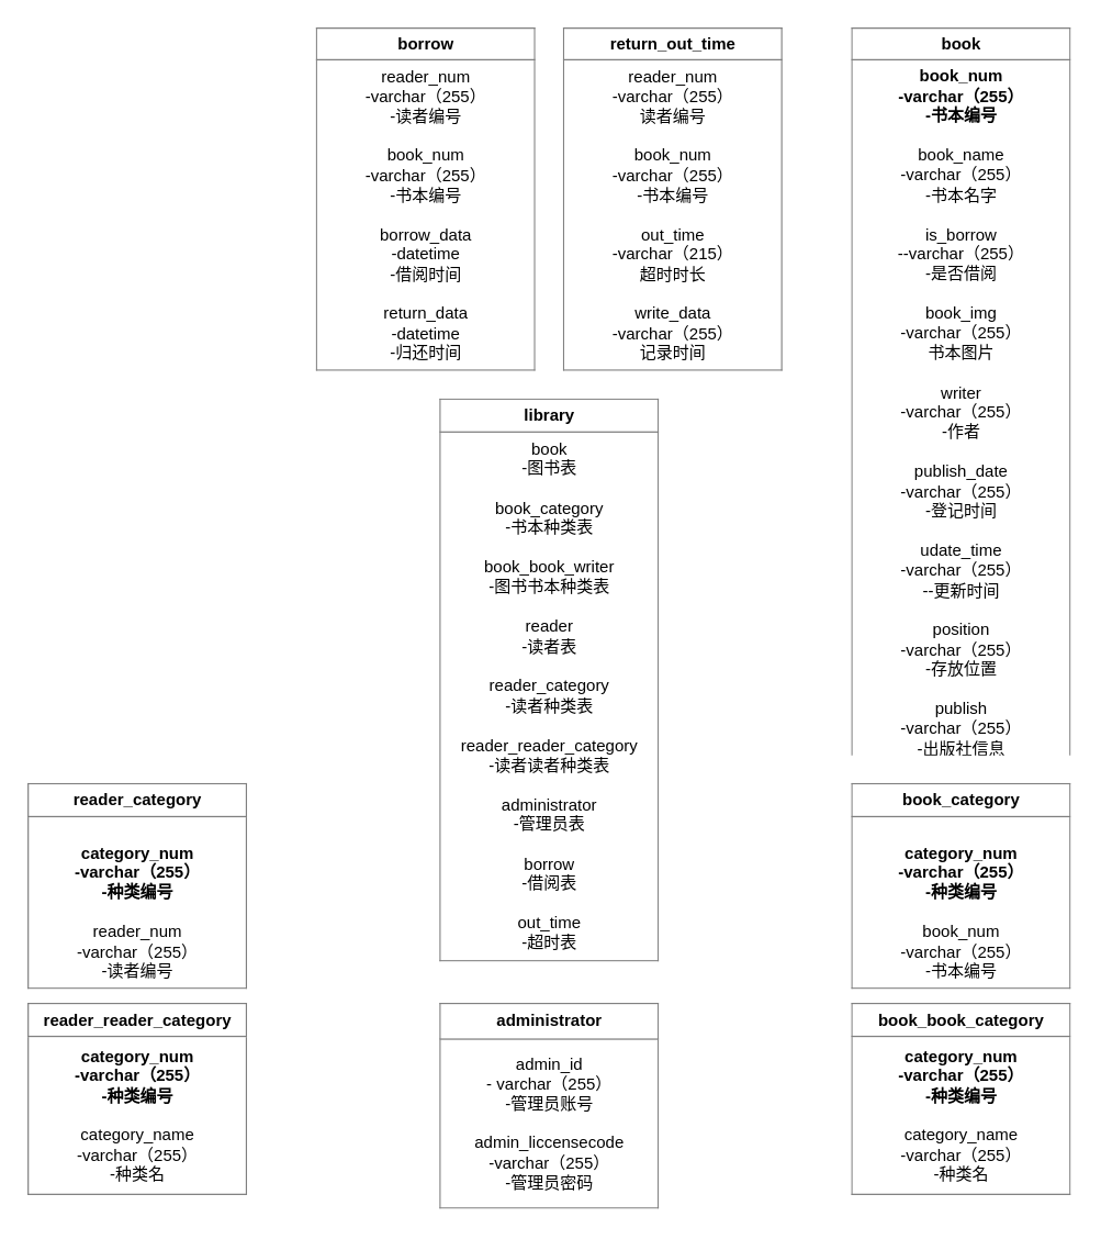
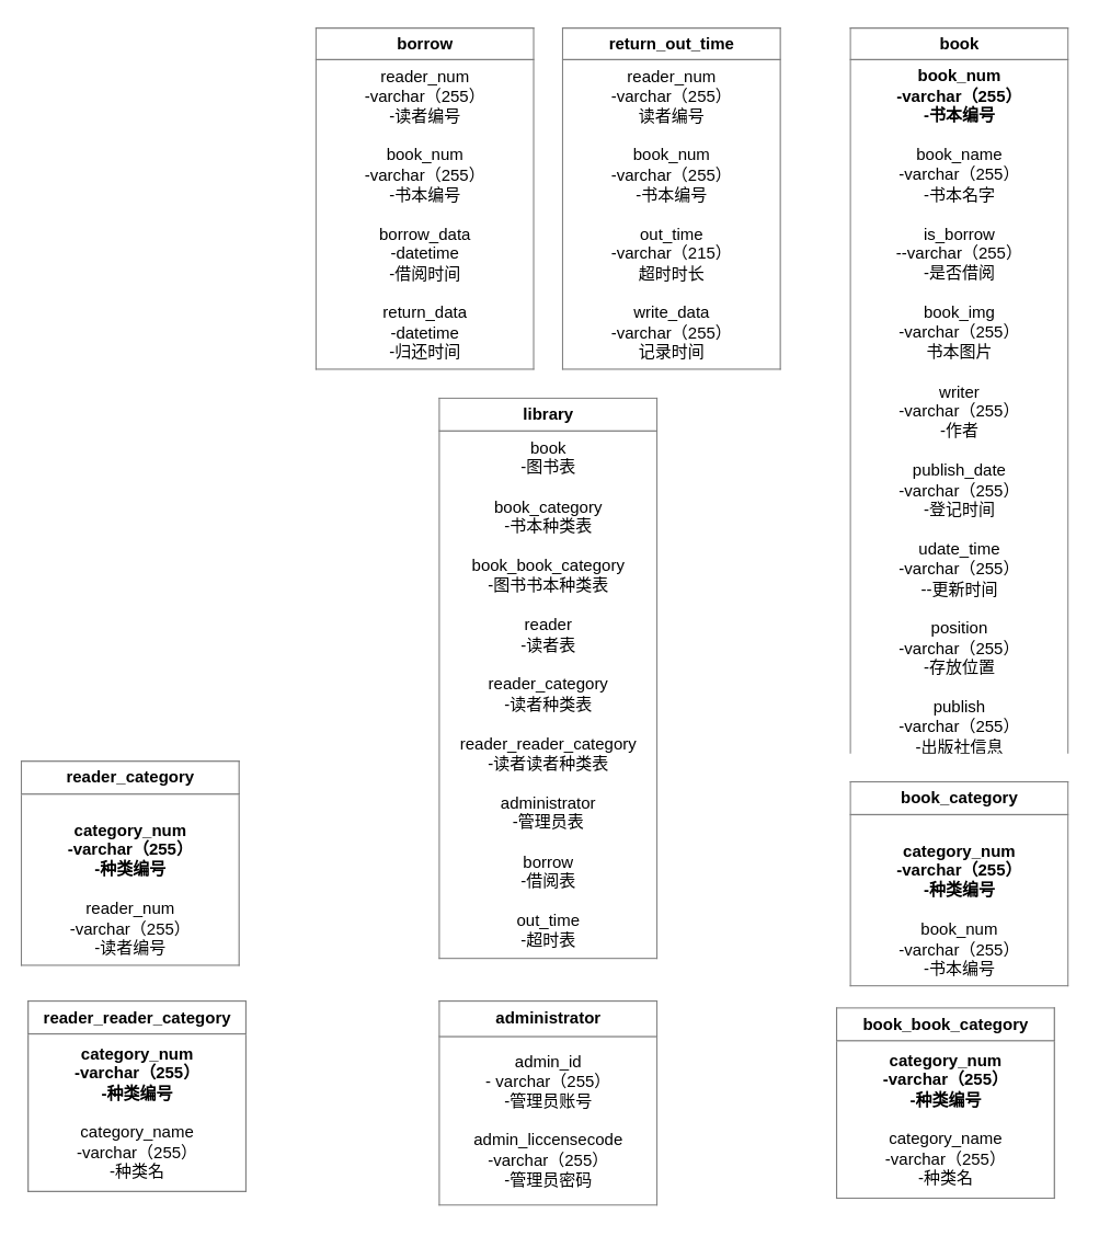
- <mxCell id="8" value="&lt;table border=&quot;1&quot; width=&quot;100%&quot; cellpadding=&quot;4&quot; style=&quot;width: 100% ; height: 100% ; border-collapse: collapse&quot;&gt;&lt;tbody&gt;&lt;tr&gt;&lt;th align=&quot;center&quot;&gt;&lt;b&gt;library&lt;/b&gt;&lt;/th&gt;&lt;/tr&gt;&lt;tr&gt;&lt;td align=&quot;center&quot;&gt;book&lt;br&gt;-图书表&lt;br&gt;&lt;br&gt;book_category&lt;br&gt;-书本种类表&lt;br&gt;&lt;br&gt;book_book_writer&lt;br&gt;-图书书本种类表&lt;br&gt;&lt;br&gt;reader&lt;br&gt;-读者表&lt;br&gt;&lt;br&gt;reader_category&lt;br&gt;-读者种类表&lt;br&gt;&lt;br&gt;reader_reader_category&lt;br&gt;-读者读者种类表&lt;br&gt;&lt;br&gt;administrator&lt;br&gt;-管理员表&lt;br&gt;&lt;br&gt;borrow&lt;br&gt;-借阅表&lt;br&gt;&lt;br&gt;out_time&lt;br&gt;-超时表&lt;/td&gt;&lt;/tr&gt;&lt;/tbody&gt;&lt;/table&gt;" style="text;html=1;strokeColor=none;fillColor=none;overflow=fill;" parent="1" vertex="1"><mxGeometry x="320" y="290" width="160" height="410" as="geometry" /></mxCell>
+ <mxCell id="8" value="&lt;table border=&quot;1&quot; width=&quot;100%&quot; cellpadding=&quot;4&quot; style=&quot;width: 100% ; height: 100% ; border-collapse: collapse&quot;&gt;&lt;tbody&gt;&lt;tr&gt;&lt;th align=&quot;center&quot;&gt;&lt;b&gt;library&lt;/b&gt;&lt;/th&gt;&lt;/tr&gt;&lt;tr&gt;&lt;td align=&quot;center&quot;&gt;book&lt;br&gt;-图书表&lt;br&gt;&lt;br&gt;book_category&lt;br&gt;-书本种类表&lt;br&gt;&lt;br&gt;book_book_category&lt;br&gt;-图书书本种类表&lt;br&gt;&lt;br&gt;reader&lt;br&gt;-读者表&lt;br&gt;&lt;br&gt;reader_category&lt;br&gt;-读者种类表&lt;br&gt;&lt;br&gt;reader_reader_category&lt;br&gt;-读者读者种类表&lt;br&gt;&lt;br&gt;administrator&lt;br&gt;-管理员表&lt;br&gt;&lt;br&gt;borrow&lt;br&gt;-借阅表&lt;br&gt;&lt;br&gt;out_time&lt;br&gt;-超时表&lt;/td&gt;&lt;/tr&gt;&lt;/tbody&gt;&lt;/table&gt;" style="text;html=1;strokeColor=none;fillColor=none;overflow=fill;" parent="1" vertex="1"><mxGeometry x="320" y="290" width="160" height="410" as="geometry" /></mxCell>
- <mxCell id="5" value="&lt;table border=&quot;1&quot; width=&quot;100%&quot; cellpadding=&quot;4&quot; style=&quot;width: 100% ; height: 100% ; border-collapse: collapse&quot;&gt;&lt;tbody&gt;&lt;tr&gt;&lt;th align=&quot;center&quot;&gt;reader_category&lt;/th&gt;&lt;/tr&gt;&lt;tr&gt;&lt;td align=&quot;center&quot;&gt;&lt;b&gt;&lt;br&gt;category_num&lt;br&gt;-varchar（255）&lt;br&gt;-种类编号&lt;/b&gt;&lt;br&gt;&lt;br&gt;reader_num&lt;br&gt;-varchar（255）&lt;br&gt;-读者编号&lt;br&gt;&lt;/td&gt;&lt;/tr&gt;&lt;/tbody&gt;&lt;/table&gt;" style="text;html=1;strokeColor=none;fillColor=none;overflow=fill;" parent="1" vertex="1"><mxGeometry x="20" y="570" width="160" height="150" as="geometry" /></mxCell>
+ <mxCell id="5" value="&lt;table border=&quot;1&quot; width=&quot;100%&quot; cellpadding=&quot;4&quot; style=&quot;width: 100% ; height: 100% ; border-collapse: collapse&quot;&gt;&lt;tbody&gt;&lt;tr&gt;&lt;th align=&quot;center&quot;&gt;reader_category&lt;/th&gt;&lt;/tr&gt;&lt;tr&gt;&lt;td align=&quot;center&quot;&gt;&lt;b&gt;&lt;br&gt;category_num&lt;br&gt;-varchar（255）&lt;br&gt;-种类编号&lt;/b&gt;&lt;br&gt;&lt;br&gt;reader_num&lt;br&gt;-varchar（255）&lt;br&gt;-读者编号&lt;br&gt;&lt;/td&gt;&lt;/tr&gt;&lt;/tbody&gt;&lt;/table&gt;" style="text;html=1;strokeColor=none;fillColor=none;overflow=fill;" parent="1" vertex="1"><mxGeometry x="15" y="555" width="160" height="150" as="geometry" /></mxCell>
- <mxCell id="3" value="&lt;table border=&quot;1&quot; width=&quot;100%&quot; cellpadding=&quot;4&quot; style=&quot;width: 100% ; height: 100% ; border-collapse: collapse&quot;&gt;&lt;tbody&gt;&lt;tr&gt;&lt;th align=&quot;center&quot;&gt;book_book_category&lt;/th&gt;&lt;/tr&gt;&lt;tr&gt;&lt;td align=&quot;center&quot;&gt;&lt;b&gt;category_num&lt;br&gt;-varchar（255）&lt;br&gt;-种类编号&lt;/b&gt;&lt;br&gt;&lt;br&gt;category_name&lt;br&gt;-varchar（255）&lt;br&gt;-种类名&lt;/td&gt;&lt;/tr&gt;&lt;/tbody&gt;&lt;/table&gt;" style="text;html=1;strokeColor=none;fillColor=none;overflow=fill;" parent="1" vertex="1"><mxGeometry x="620" y="730" width="160" height="140" as="geometry" /></mxCell>
+ <mxCell id="3" value="&lt;table border=&quot;1&quot; width=&quot;100%&quot; cellpadding=&quot;4&quot; style=&quot;width: 100% ; height: 100% ; border-collapse: collapse&quot;&gt;&lt;tbody&gt;&lt;tr&gt;&lt;th align=&quot;center&quot;&gt;book_book_category&lt;/th&gt;&lt;/tr&gt;&lt;tr&gt;&lt;td align=&quot;center&quot;&gt;&lt;b&gt;category_num&lt;br&gt;-varchar（255）&lt;br&gt;-种类编号&lt;/b&gt;&lt;br&gt;&lt;br&gt;category_name&lt;br&gt;-varchar（255）&lt;br&gt;-种类名&lt;/td&gt;&lt;/tr&gt;&lt;/tbody&gt;&lt;/table&gt;" style="text;html=1;strokeColor=none;fillColor=none;overflow=fill;" parent="1" vertex="1"><mxGeometry x="610" y="735" width="160" height="140" as="geometry" /></mxCell>
